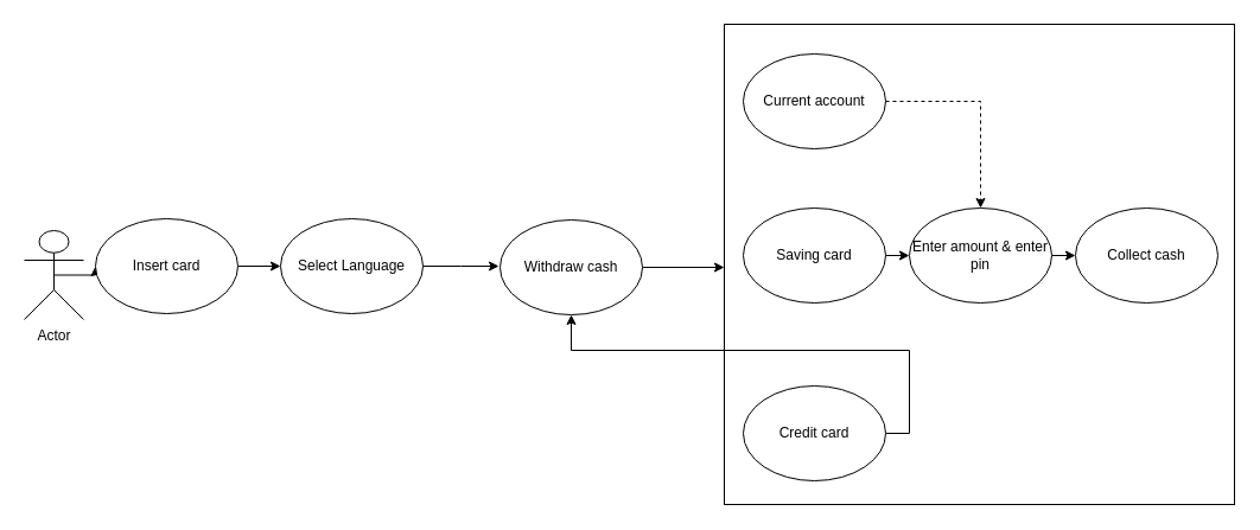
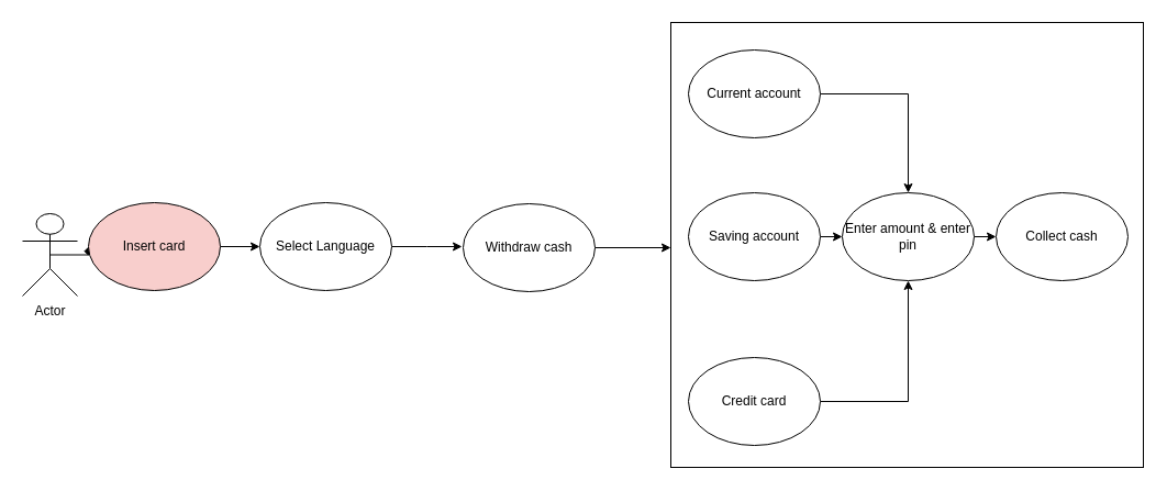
- <mxCell id="10" style="edgeStyle=orthogonalEdgeStyle;rounded=0;orthogonalLoop=1;jettySize=auto;html=1;exitX=1;exitY=0.5;exitDx=0;exitDy=0;dashed=1;" edge="1" parent="1" source="11" target="17"><mxGeometry relative="1" as="geometry" /></mxCell>
+ <mxCell id="10" style="edgeStyle=orthogonalEdgeStyle;rounded=0;orthogonalLoop=1;jettySize=auto;html=1;exitX=1;exitY=0.5;exitDx=0;exitDy=0;" edge="1" parent="1" source="11" target="17"><mxGeometry relative="1" as="geometry" /></mxCell>
- <mxCell id="13" value="Saving card" style="ellipse;whiteSpace=wrap;html=1;" vertex="1" parent="1"><mxGeometry x="626" y="175" width="120" height="80" as="geometry" /></mxCell>
+ <mxCell id="13" value="Saving account" style="ellipse;whiteSpace=wrap;html=1;" vertex="1" parent="1"><mxGeometry x="626" y="175" width="120" height="80" as="geometry" /></mxCell>
- <mxCell id="5" value="Insert card" style="ellipse;whiteSpace=wrap;html=1;" vertex="1" parent="1"><mxGeometry x="80" y="184" width="120" height="80" as="geometry" /></mxCell>
+ <mxCell id="5" value="Insert card" style="ellipse;whiteSpace=wrap;html=1;fillColor=#f8cecc;" vertex="1" parent="1"><mxGeometry x="80" y="184" width="120" height="80" as="geometry" /></mxCell>
- <mxCell id="2" style="edgeStyle=orthogonalEdgeStyle;rounded=0;orthogonalLoop=1;jettySize=auto;html=1;exitX=0.5;exitY=0.5;exitDx=0;exitDy=0;exitPerimeter=0;entryX=0;entryY=0.5;entryDx=0;entryDy=0;" edge="1" parent="1" source="3" target="5"><mxGeometry relative="1" as="geometry" /></mxCell>
+ <mxCell id="2" style="edgeStyle=orthogonalEdgeStyle;rounded=0;orthogonalLoop=1;jettySize=auto;html=1;exitX=0.5;exitY=0.5;exitDx=0;exitDy=0;exitPerimeter=0;entryX=0;entryY=0.5;entryDx=0;entryDy=0;endArrow=diamond;" edge="1" parent="1" source="3" target="5"><mxGeometry relative="1" as="geometry" /></mxCell>
- <mxCell id="14" style="edgeStyle=orthogonalEdgeStyle;rounded=0;orthogonalLoop=1;jettySize=auto;html=1;exitX=1;exitY=0.5;exitDx=0;exitDy=0;" edge="1" parent="1" source="15" target="9"><mxGeometry relative="1" as="geometry" /></mxCell>
+ <mxCell id="14" style="edgeStyle=orthogonalEdgeStyle;rounded=0;orthogonalLoop=1;jettySize=auto;html=1;exitX=1;exitY=0.5;exitDx=0;exitDy=0;entryX=0.5;entryY=1;entryDx=0;entryDy=0;" edge="1" parent="1" source="15" target="17"><mxGeometry relative="1" as="geometry" /></mxCell>
